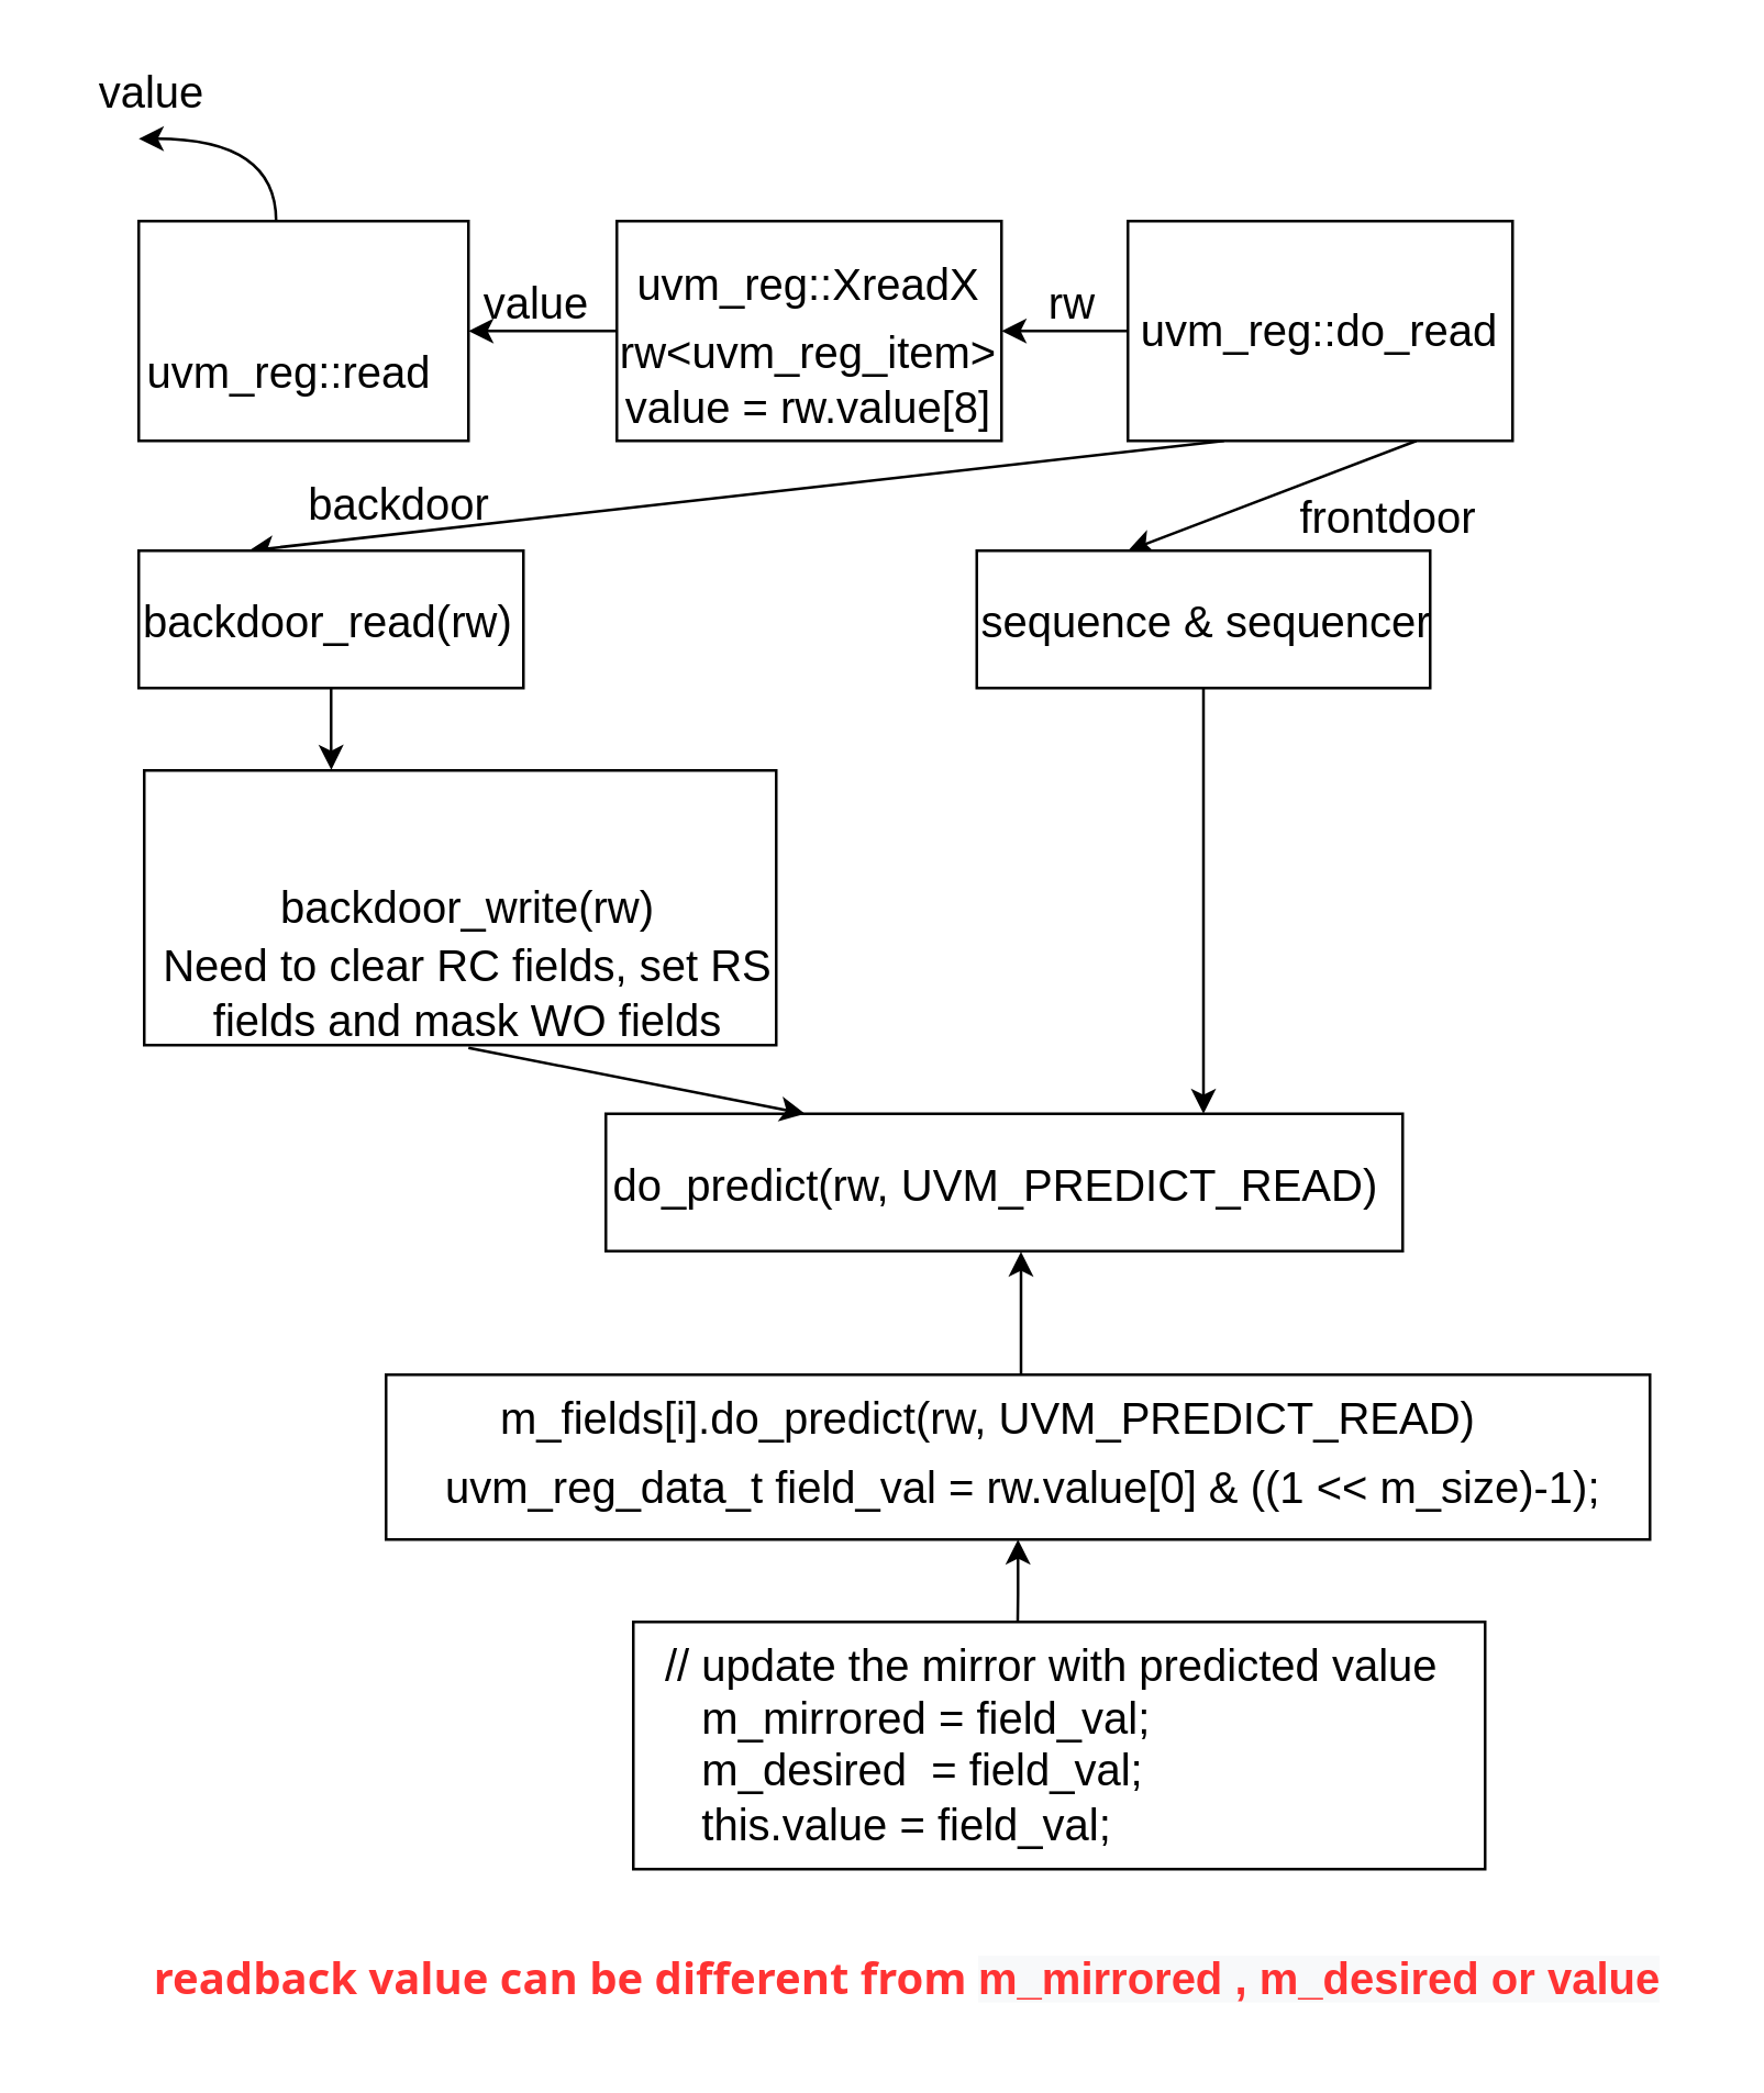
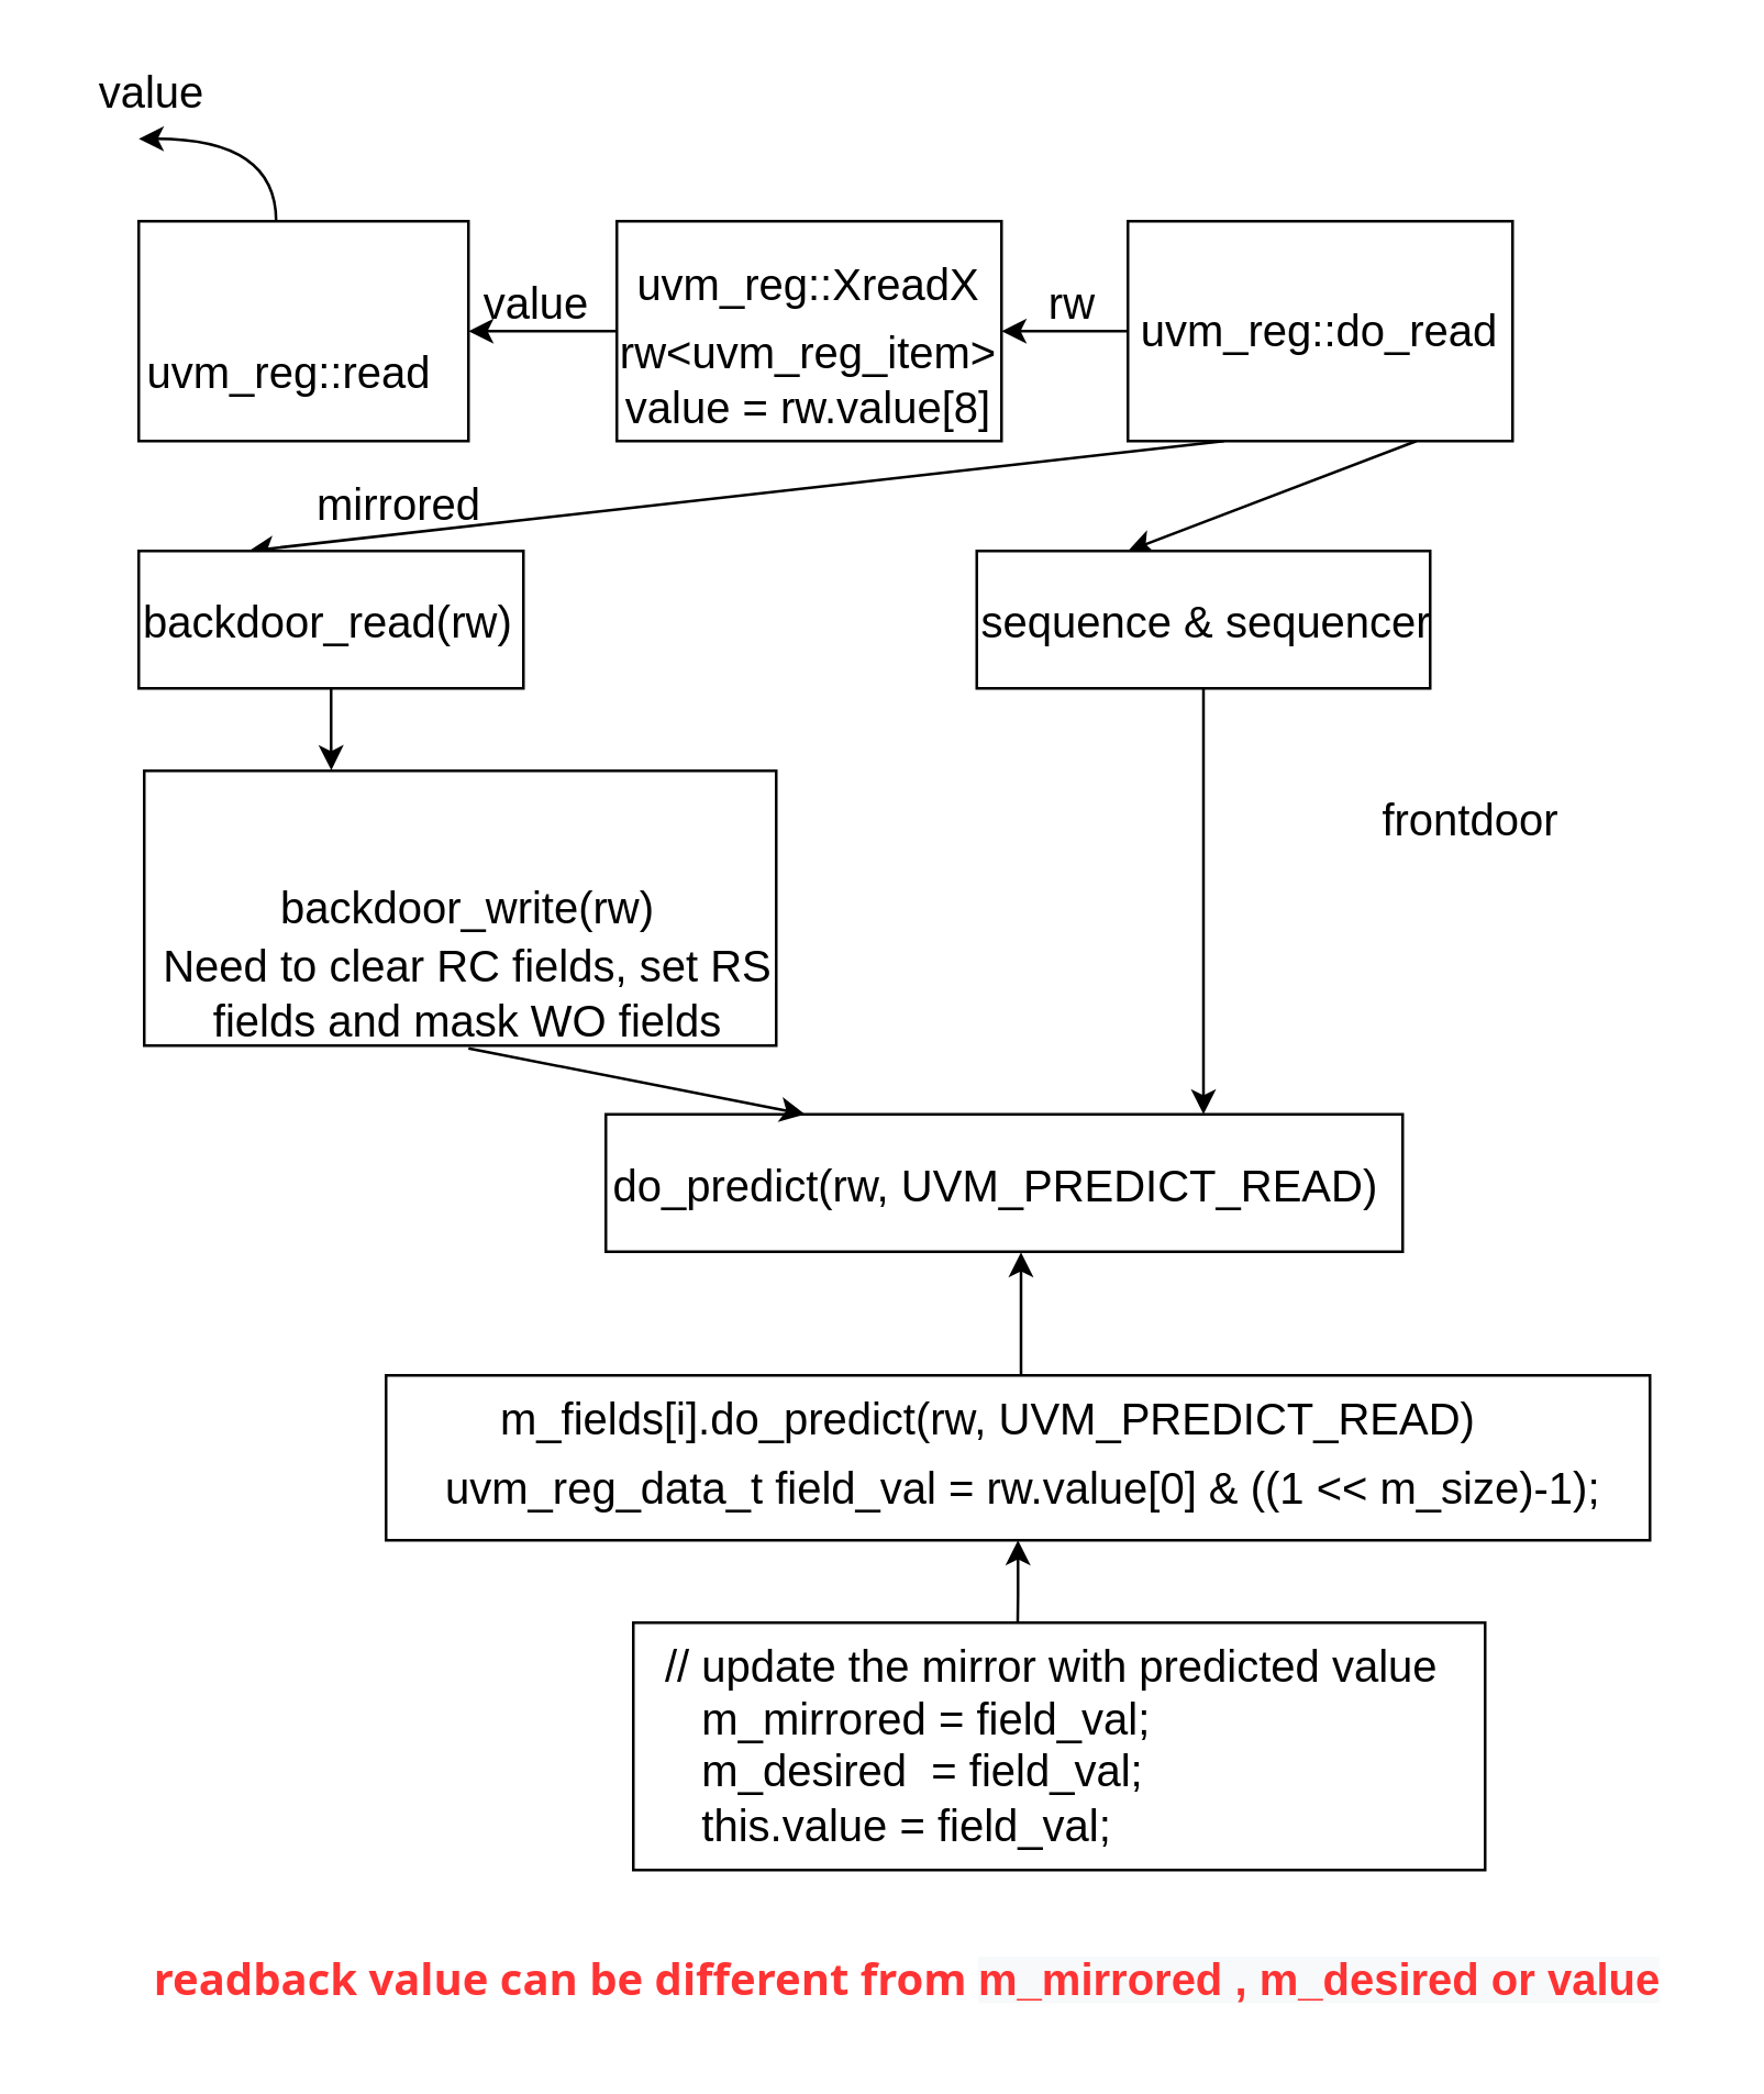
- <mxCell id="20" value="&lt;font style=&quot;font-size: 16px&quot;&gt;backdoor&lt;/font&gt;" style="text;html=1;strokeColor=none;fillColor=none;align=center;verticalAlign=middle;whiteSpace=wrap;rounded=0;" vertex="1" parent="1"><mxGeometry x="110" y="170" width="70" height="25" as="geometry" /></mxCell>
+ <mxCell id="20" value="&lt;font style=&quot;font-size: 16px&quot;&gt;mirrored&lt;/font&gt;" style="text;html=1;strokeColor=none;fillColor=none;align=center;verticalAlign=middle;whiteSpace=wrap;rounded=0;" vertex="1" parent="1"><mxGeometry x="110" y="170" width="70" height="25" as="geometry" /></mxCell>
- <mxCell id="21" value="&lt;font style=&quot;font-size: 16px&quot;&gt;frontdoor&lt;/font&gt;" style="text;html=1;strokeColor=none;fillColor=none;align=center;verticalAlign=middle;whiteSpace=wrap;rounded=0;" vertex="1" parent="1"><mxGeometry x="470" y="175" width="70" height="25" as="geometry" /></mxCell>
+ <mxCell id="21" value="&lt;font style=&quot;font-size: 16px&quot;&gt;frontdoor&lt;/font&gt;" style="text;html=1;strokeColor=none;fillColor=none;align=center;verticalAlign=middle;whiteSpace=wrap;rounded=0;" vertex="1" parent="1"><mxGeometry x="500" y="285" width="70" height="25" as="geometry" /></mxCell>
